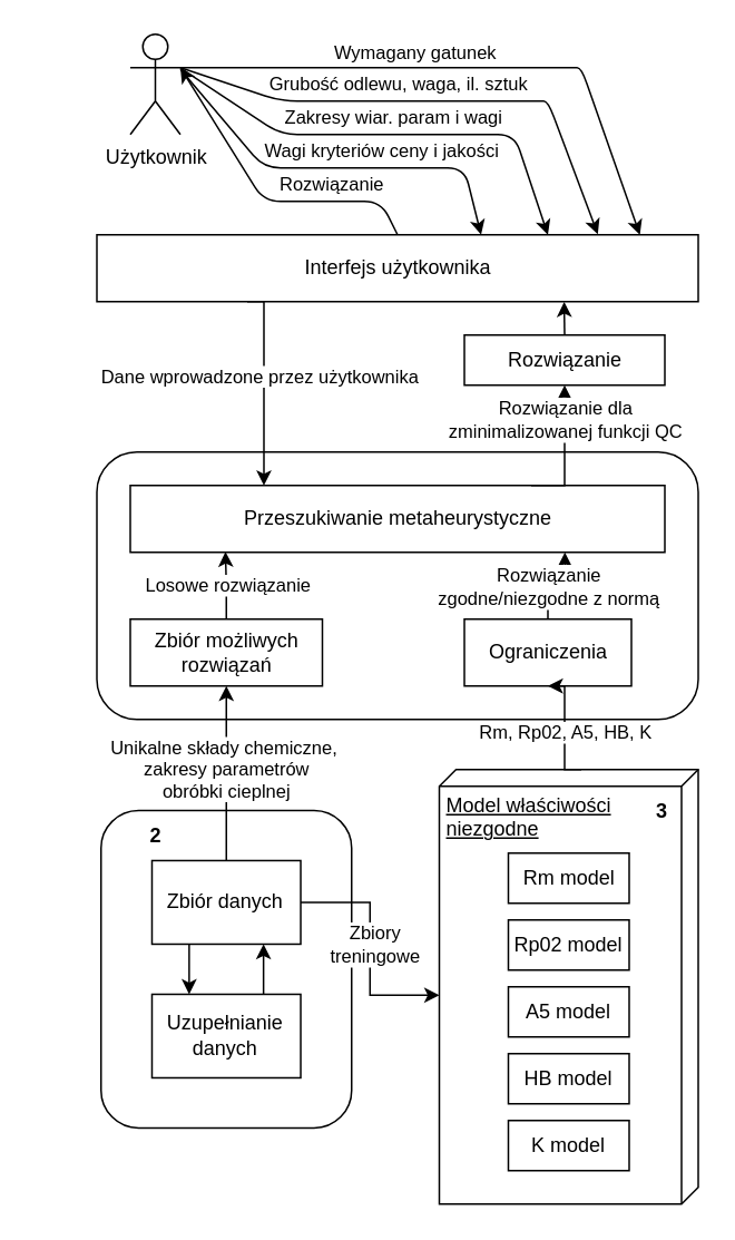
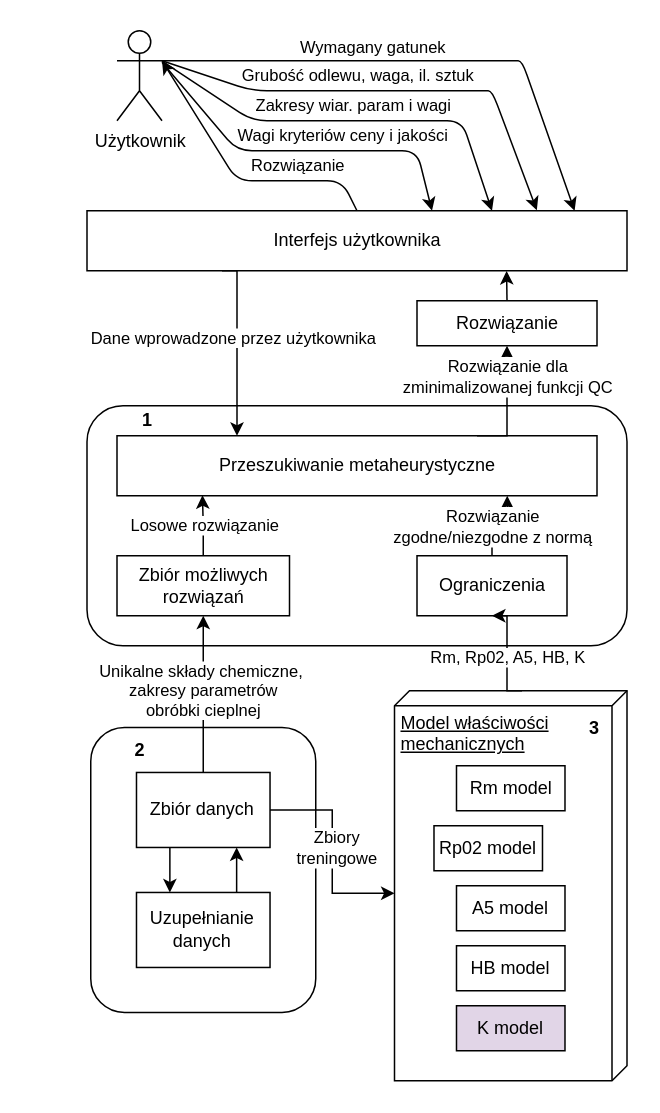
+ <mxCell id="44" value="&lt;b&gt;1&lt;/b&gt;" style="text;html=1;strokeColor=none;fillColor=none;align=center;verticalAlign=middle;whiteSpace=wrap;rounded=0;" vertex="1" parent="35"><mxGeometry x="20.5" width="40" height="20" as="geometry" /></mxCell>
- <mxCell id="26" value="Model właściwości&lt;br&gt;niezgodne" style="verticalAlign=top;align=left;spacingTop=8;spacingLeft=2;spacingRight=12;shape=cube;size=10;direction=south;fontStyle=4;html=1;" parent="25" vertex="1"><mxGeometry width="155.0" height="260" as="geometry" /></mxCell>
+ <mxCell id="26" value="Model właściwości&lt;br&gt;mechanicznych" style="verticalAlign=top;align=left;spacingTop=8;spacingLeft=2;spacingRight=12;shape=cube;size=10;direction=south;fontStyle=4;html=1;" parent="25" vertex="1"><mxGeometry width="155.0" height="260" as="geometry" /></mxCell>
- <mxCell id="29" value="Rp02 model" style="whiteSpace=wrap;html=1;" parent="25" vertex="1"><mxGeometry x="41.333" y="90" width="72.333" height="30" as="geometry" /></mxCell>
+ <mxCell id="29" value="Rp02 model" style="whiteSpace=wrap;html=1;" parent="25" vertex="1"><mxGeometry x="26.333" y="90" width="72.333" height="30" as="geometry" /></mxCell>
- <mxCell id="27" value="K model" style="whiteSpace=wrap;html=1;" parent="25" vertex="1"><mxGeometry x="41.333" y="210" width="72.333" height="30" as="geometry" /></mxCell>
+ <mxCell id="27" value="K model" style="whiteSpace=wrap;html=1;fillColor=#e1d5e7;" parent="25" vertex="1"><mxGeometry x="41.333" y="210" width="72.333" height="30" as="geometry" /></mxCell>
